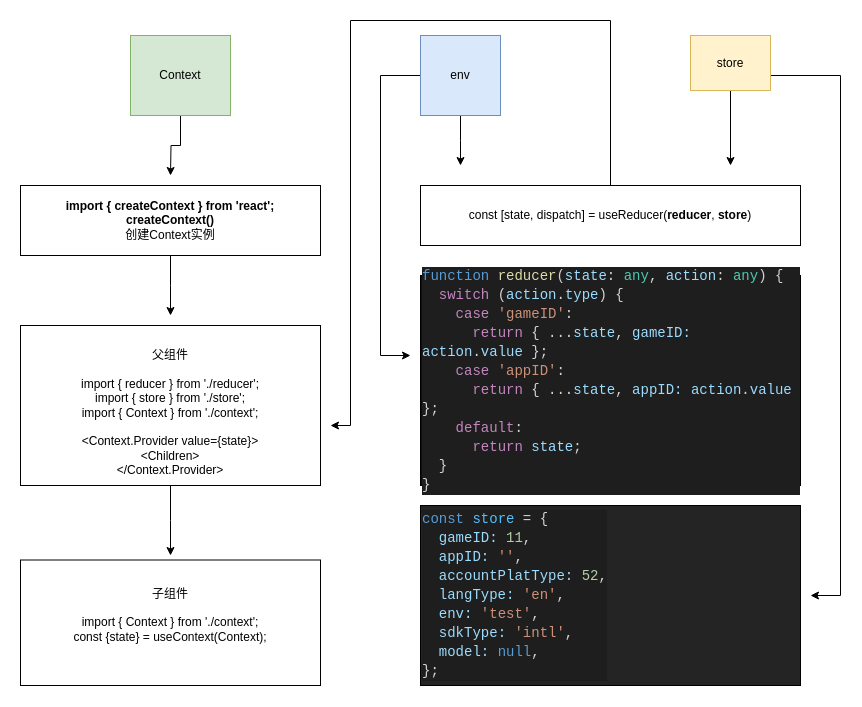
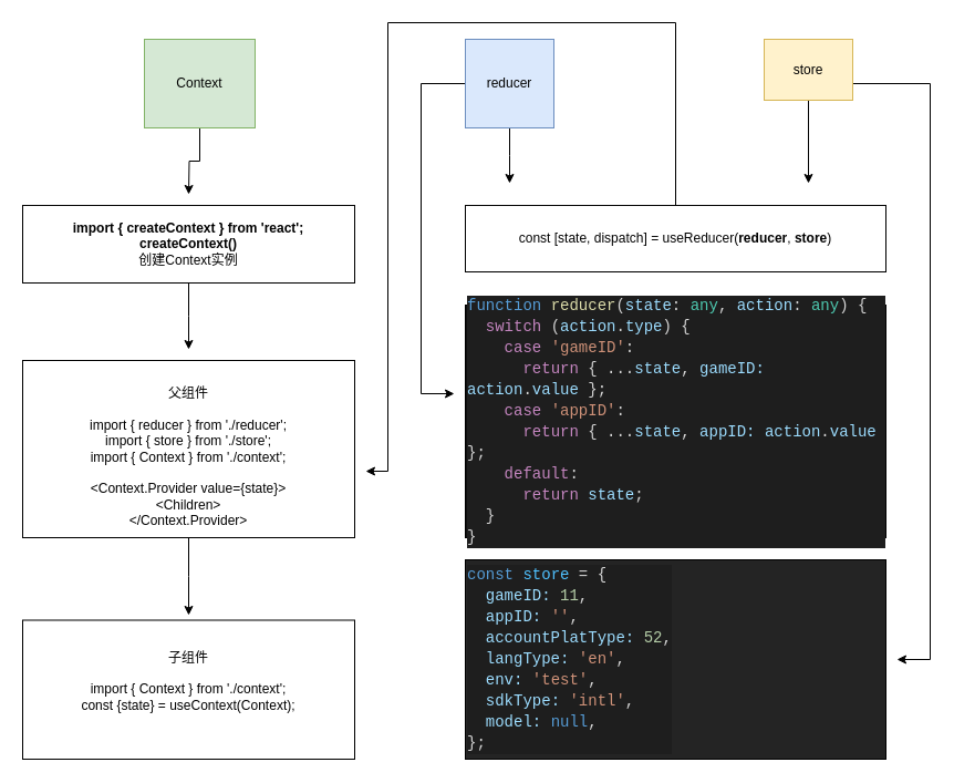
- <mxCell id="4" value="env" style="whiteSpace=wrap;html=1;aspect=fixed;fillColor=#dae8fc;strokeColor=#6c8ebf;" parent="1" vertex="1"><mxGeometry x="420" y="35" width="80" height="80" as="geometry" /></mxCell>
+ <mxCell id="4" value="reducer" style="whiteSpace=wrap;html=1;aspect=fixed;fillColor=#dae8fc;strokeColor=#6c8ebf;" parent="1" vertex="1"><mxGeometry x="420" y="35" width="80" height="80" as="geometry" /></mxCell>
